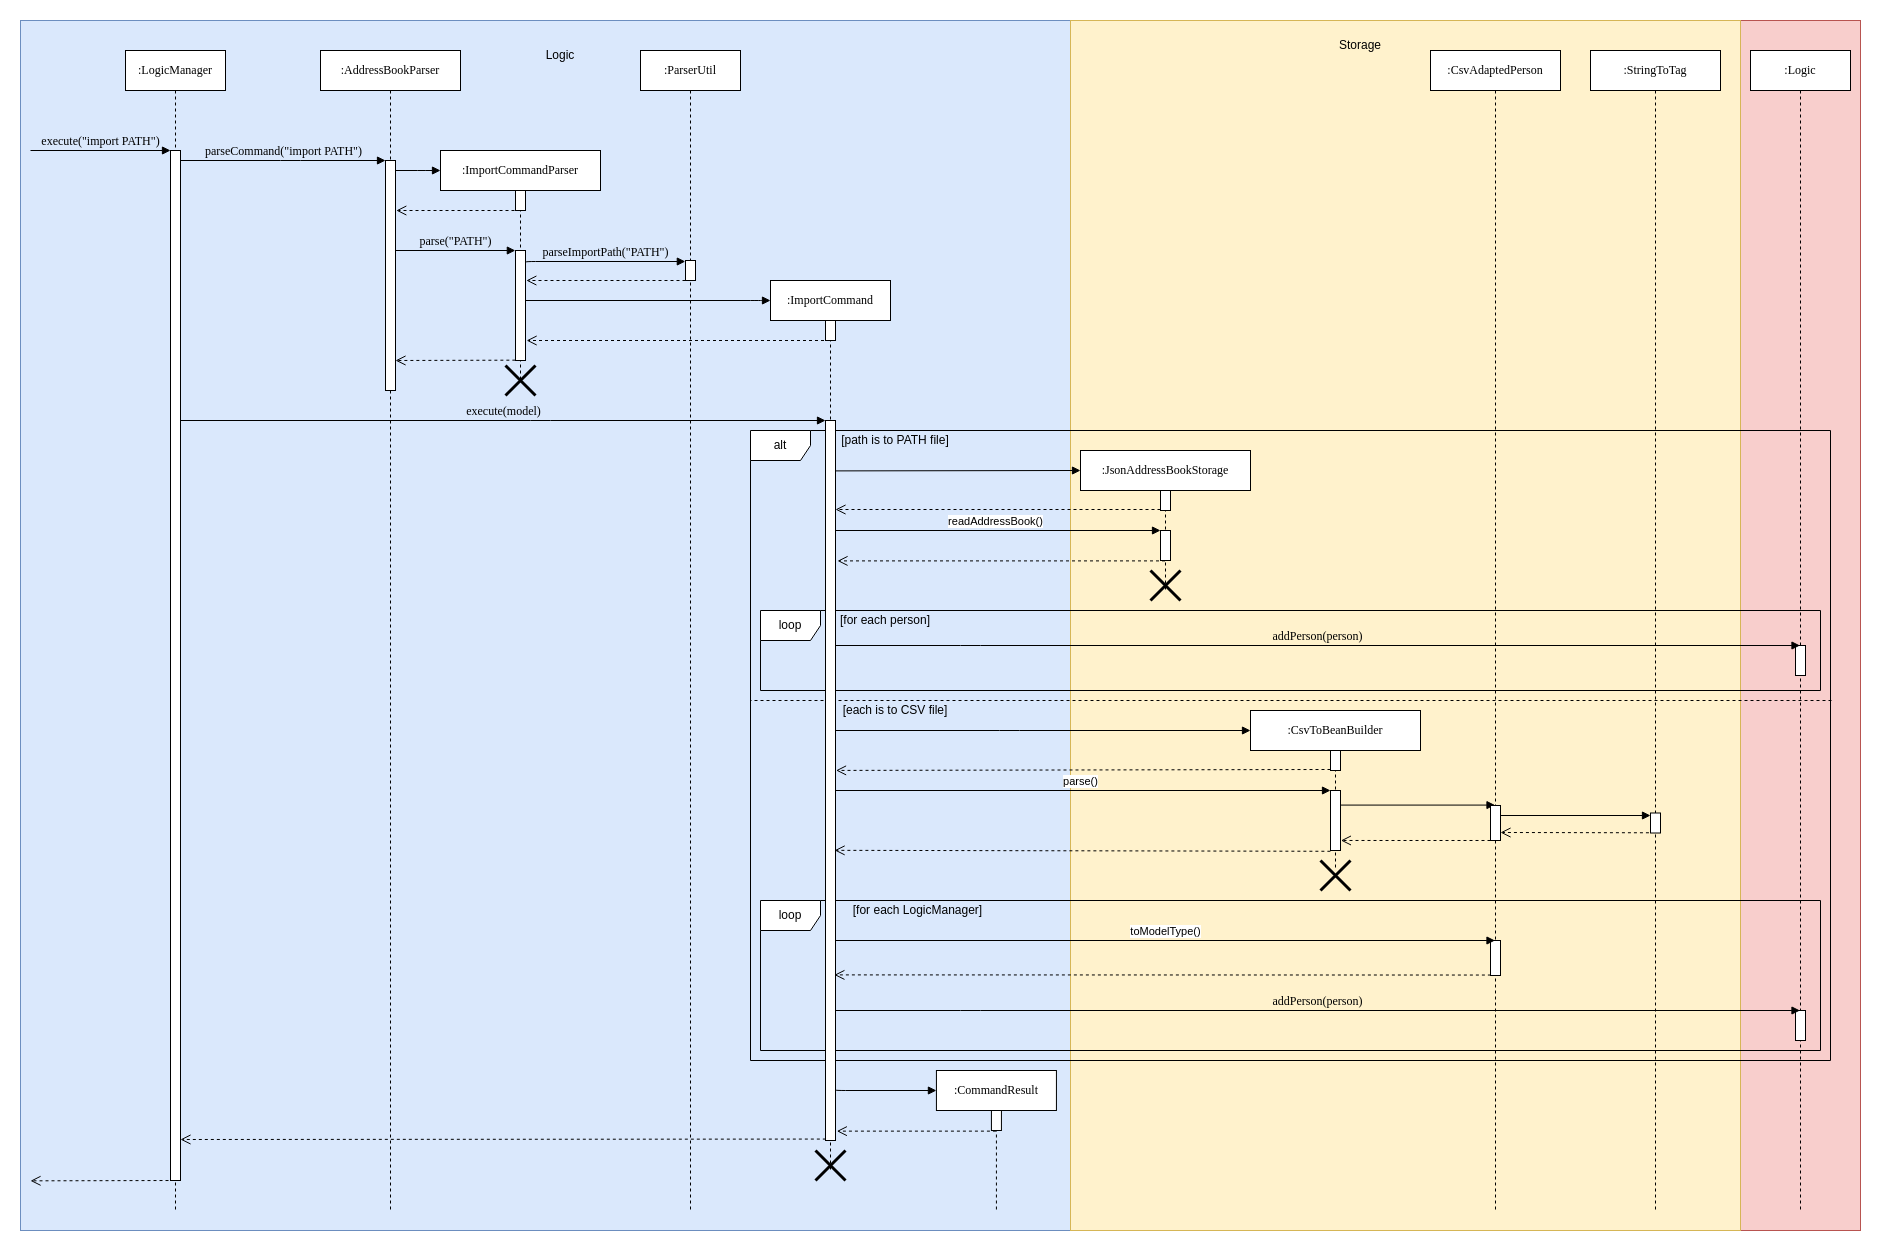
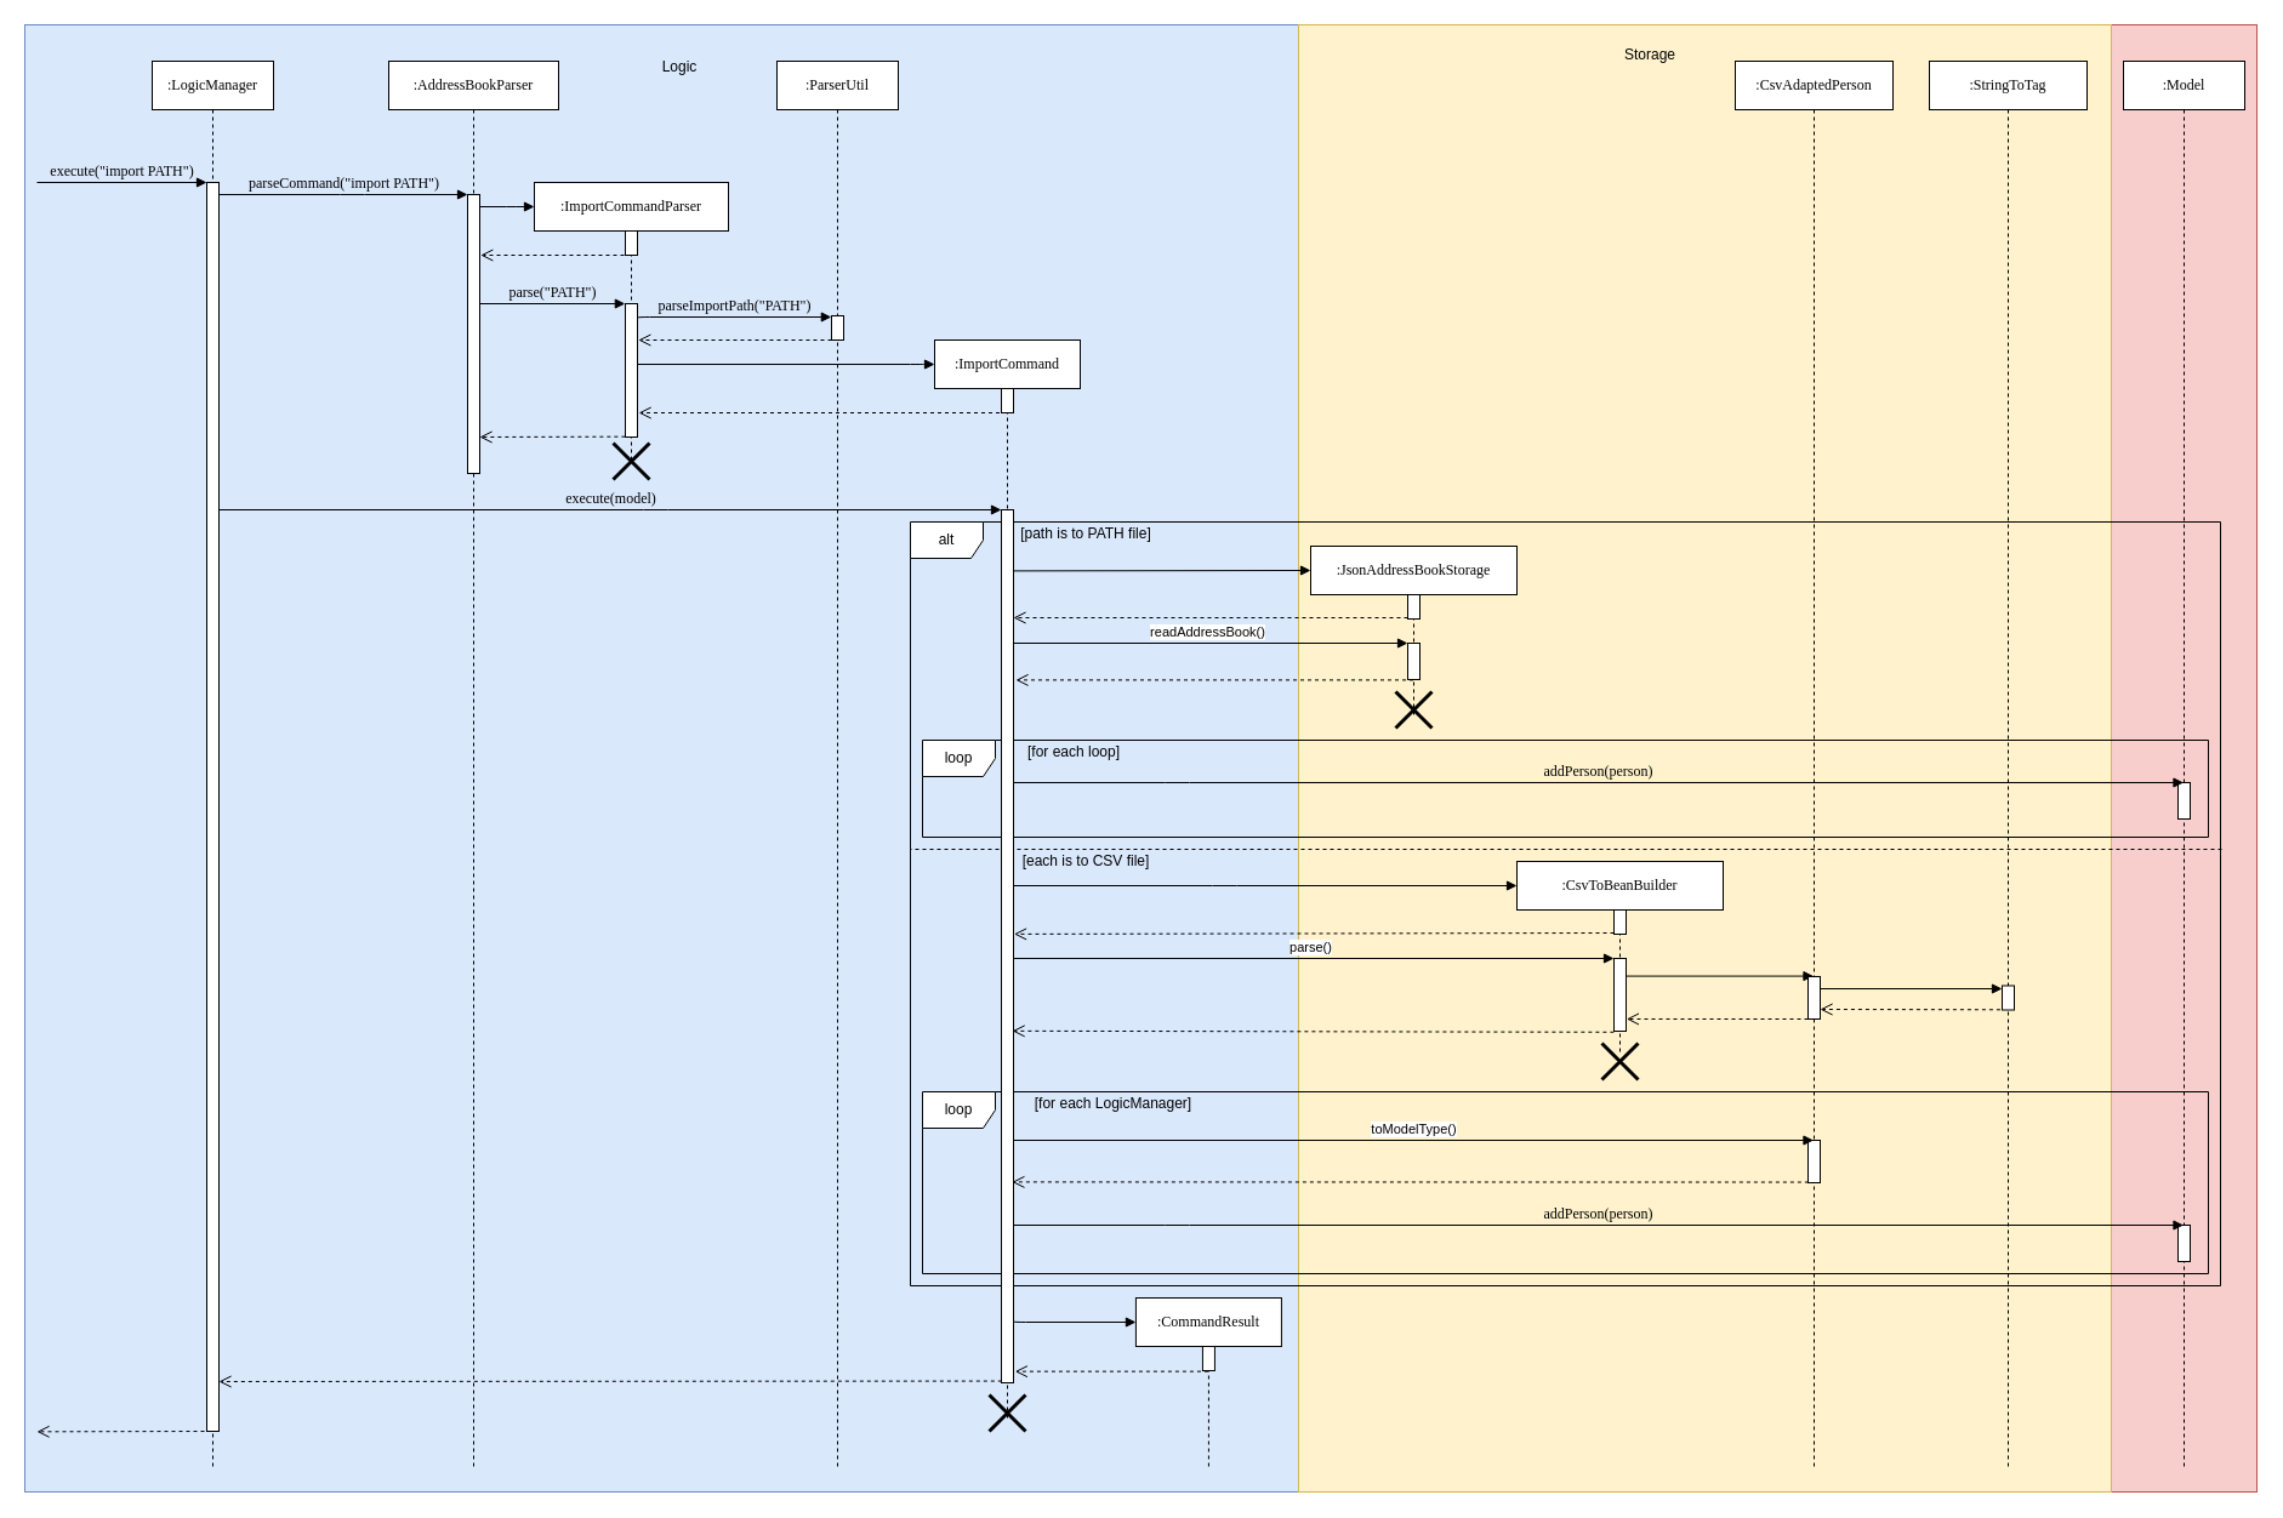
- <mxCell id="18" value=":Logic" style="shape=umlLifeline;perimeter=lifelinePerimeter;whiteSpace=wrap;html=1;container=1;collapsible=0;recursiveResize=0;outlineConnect=0;rounded=0;shadow=0;comic=0;labelBackgroundColor=none;strokeWidth=1;fontFamily=Verdana;fontSize=12;align=center;" parent="1" vertex="1"><mxGeometry x="1750" y="50" width="100" height="1160" as="geometry" /></mxCell>
+ <mxCell id="18" value=":Model" style="shape=umlLifeline;perimeter=lifelinePerimeter;whiteSpace=wrap;html=1;container=1;collapsible=0;recursiveResize=0;outlineConnect=0;rounded=0;shadow=0;comic=0;labelBackgroundColor=none;strokeWidth=1;fontFamily=Verdana;fontSize=12;align=center;" parent="1" vertex="1"><mxGeometry x="1750" y="50" width="100" height="1160" as="geometry" /></mxCell>
- <mxCell id="44" value="[for each person]" style="text;html=1;strokeColor=none;fillColor=none;align=center;verticalAlign=middle;whiteSpace=wrap;rounded=0;glass=0;" vertex="1" parent="1"><mxGeometry x="825" y="610" width="120" height="20" as="geometry" /></mxCell>
+ <mxCell id="44" value="[for each loop]" style="text;html=1;strokeColor=none;fillColor=none;align=center;verticalAlign=middle;whiteSpace=wrap;rounded=0;glass=0;" vertex="1" parent="1"><mxGeometry x="825" y="610" width="120" height="20" as="geometry" /></mxCell>
